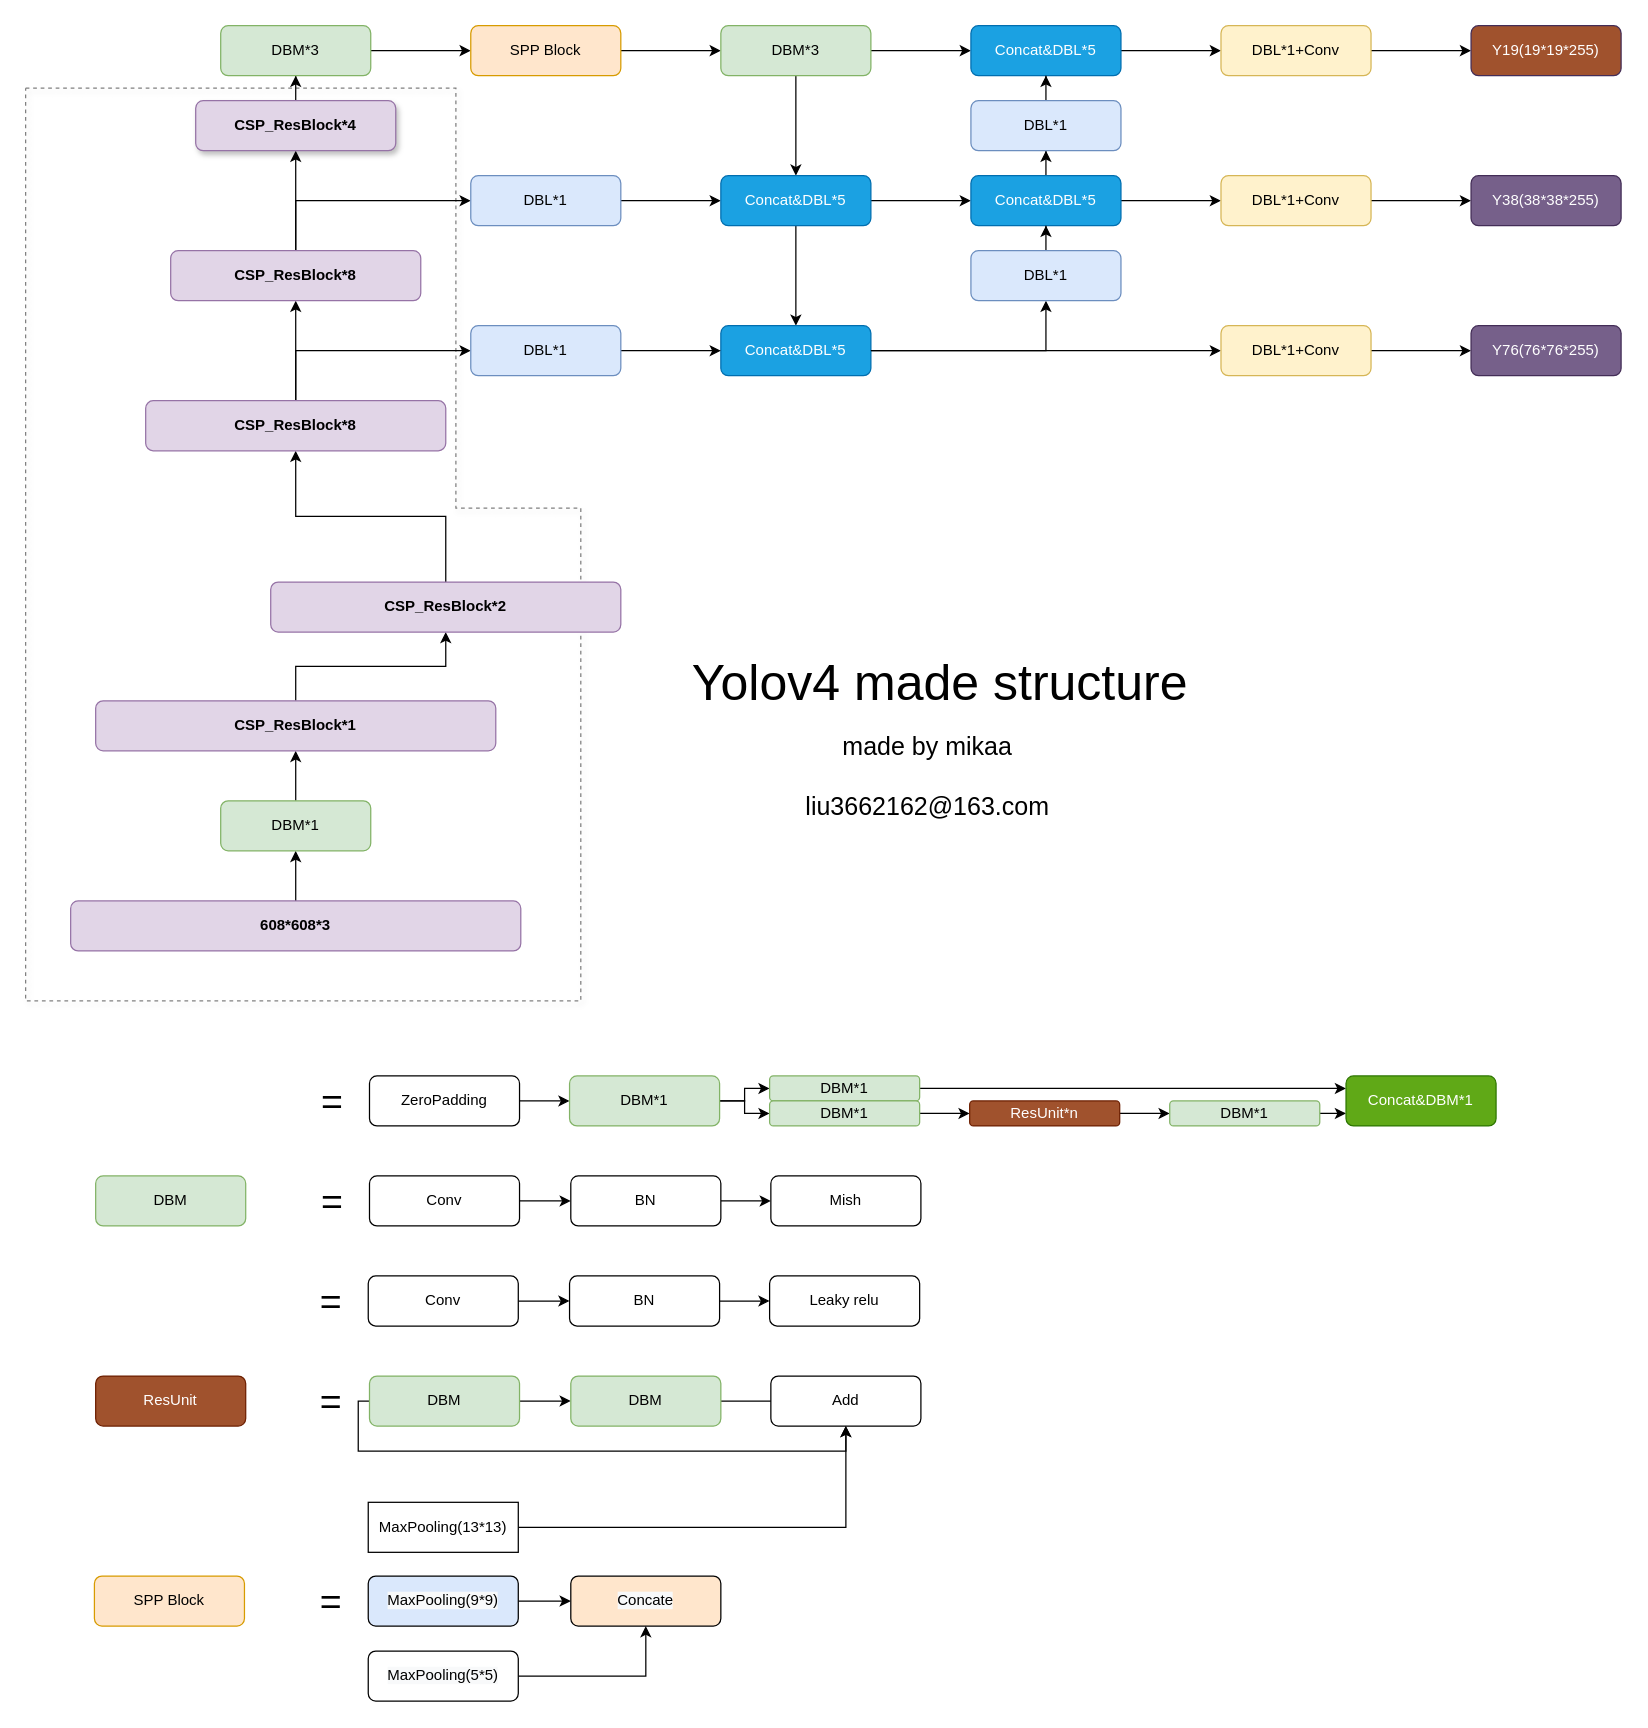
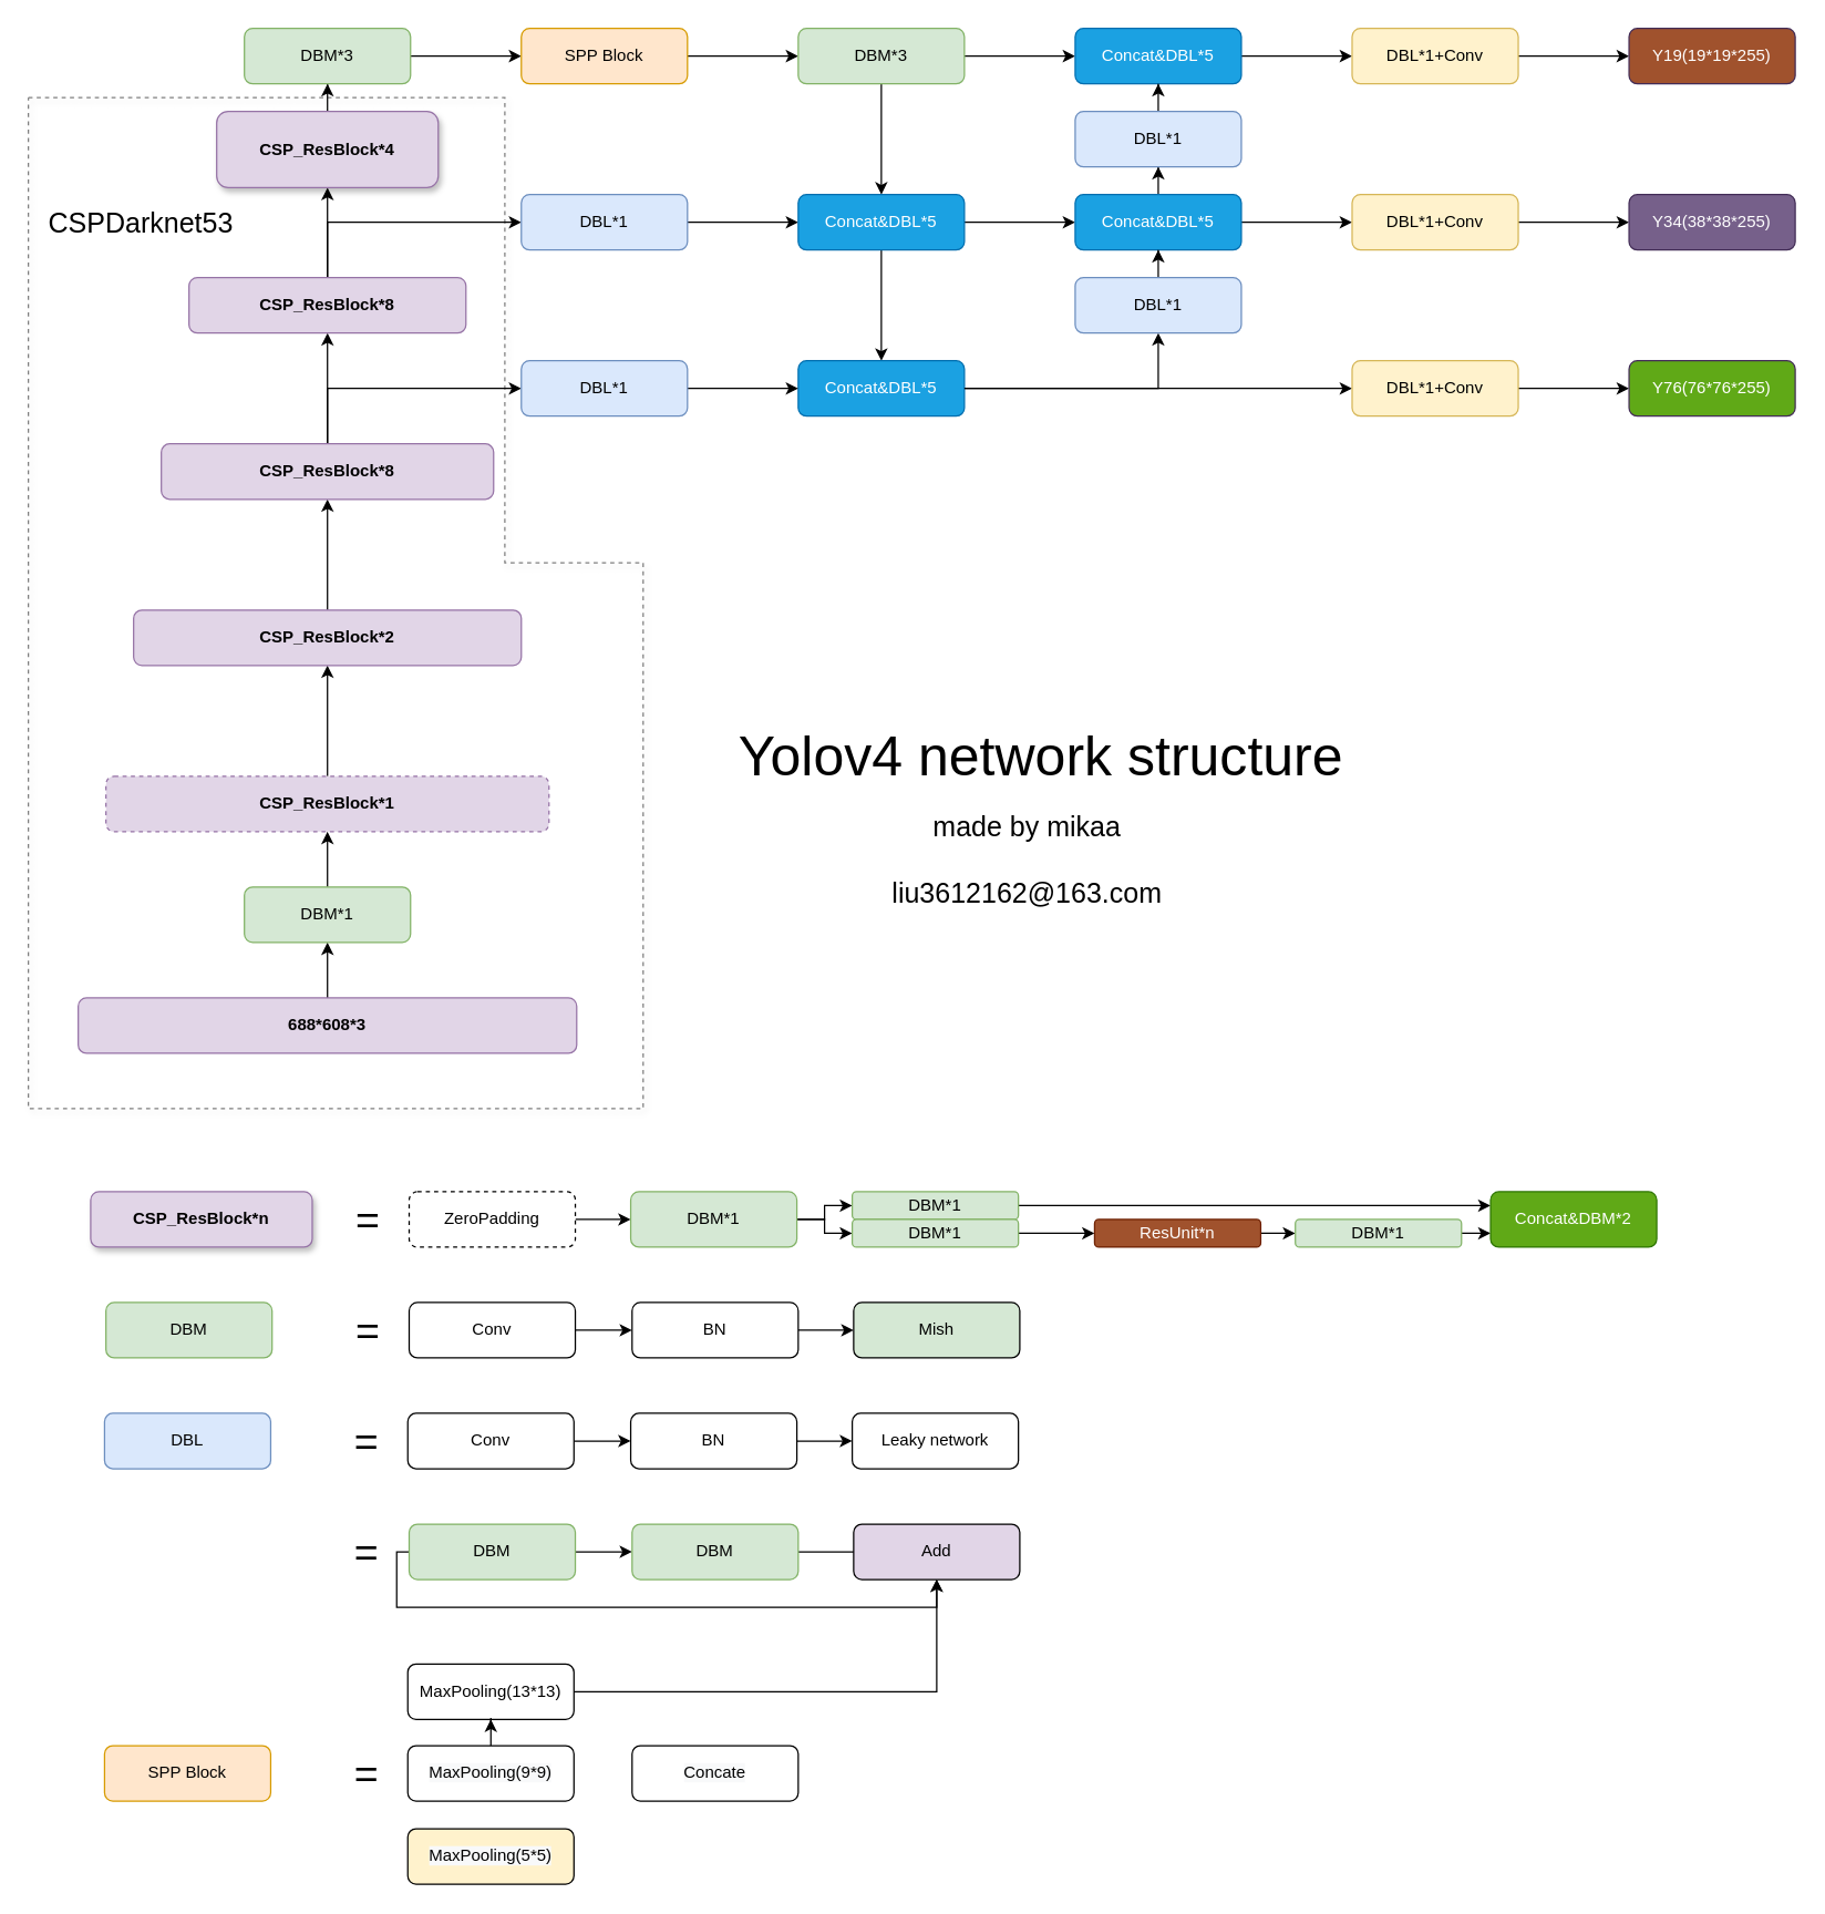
- <mxCell id="18" value="&lt;span style=&quot;font-family: helvetica; font-size: 12px; font-style: normal; letter-spacing: normal; text-align: center; text-indent: 0px; text-transform: none; word-spacing: 0px; float: none; display: inline;&quot;&gt;CSP_ResBlock*4&lt;/span&gt;" style="rounded=1;whiteSpace=wrap;html=1;fillColor=#e1d5e7;strokeColor=#9673a6;shadow=1;fontColor=#000000;labelBackgroundColor=none;fontStyle=1" vertex="1" parent="1"><mxGeometry x="156" y="80" width="160" height="40" as="geometry" /></mxCell>
+ <mxCell id="18" value="&lt;span style=&quot;font-family: helvetica; font-size: 12px; font-style: normal; letter-spacing: normal; text-align: center; text-indent: 0px; text-transform: none; word-spacing: 0px; float: none; display: inline;&quot;&gt;CSP_ResBlock*4&lt;/span&gt;" style="rounded=1;whiteSpace=wrap;html=1;fillColor=#e1d5e7;strokeColor=#9673a6;shadow=1;fontColor=#000000;labelBackgroundColor=none;fontStyle=1" vertex="1" parent="1"><mxGeometry x="156" y="80" width="160" height="55" as="geometry" /></mxCell>
+ <mxCell id="103" value="CSPDarknet53" style="text;html=1;align=center;verticalAlign=middle;resizable=0;points=[];autosize=1;fontColor=#000000;fontSize=20;" vertex="1" parent="1"><mxGeometry x="26" y="145" width="150" height="30" as="geometry" /></mxCell>
- <mxCell id="52" value="Y38(38*38*255)" style="rounded=1;whiteSpace=wrap;html=1;fillColor=#76608a;strokeColor=#432D57;fontColor=#ffffff;" vertex="1" parent="1"><mxGeometry x="1176" y="140" width="120" height="40" as="geometry" /></mxCell>
+ <mxCell id="52" value="Y34(38*38*255)" style="rounded=1;whiteSpace=wrap;html=1;fillColor=#76608a;strokeColor=#432D57;fontColor=#ffffff;" vertex="1" parent="1"><mxGeometry x="1176" y="140" width="120" height="40" as="geometry" /></mxCell>
- <mxCell id="53" value="Y76(76*76*255)" style="rounded=1;whiteSpace=wrap;html=1;fillColor=#76608a;strokeColor=#432D57;fontColor=#ffffff;" vertex="1" parent="1"><mxGeometry x="1176" y="260" width="120" height="40" as="geometry" /></mxCell>
+ <mxCell id="53" value="Y76(76*76*255)" style="rounded=1;whiteSpace=wrap;html=1;fillColor=#60a917;strokeColor=#432D57;fontColor=#ffffff;" vertex="1" parent="1"><mxGeometry x="1176" y="260" width="120" height="40" as="geometry" /></mxCell>
- <mxCell id="10" value="&lt;span&gt;CSP_ResBlock*2&lt;/span&gt;" style="rounded=1;whiteSpace=wrap;html=1;fillColor=#e1d5e7;strokeColor=#9673a6;labelBackgroundColor=none;fontStyle=1" vertex="1" parent="1"><mxGeometry x="216" y="465" width="280" height="40" as="geometry" /></mxCell>
+ <mxCell id="10" value="&lt;span&gt;CSP_ResBlock*2&lt;/span&gt;" style="rounded=1;whiteSpace=wrap;html=1;fillColor=#e1d5e7;strokeColor=#9673a6;labelBackgroundColor=none;fontStyle=1" vertex="1" parent="1"><mxGeometry x="96" y="440" width="280" height="40" as="geometry" /></mxCell>
- <mxCell id="101" value="Yolov4 made structure" style="text;html=1;align=center;verticalAlign=middle;resizable=0;points=[];autosize=1;fontColor=#000000;fontSize=40;" vertex="1" parent="1"><mxGeometry x="526" y="520" width="450" height="50" as="geometry" /></mxCell>
+ <mxCell id="101" value="Yolov4 network structure" style="text;html=1;align=center;verticalAlign=middle;resizable=0;points=[];autosize=1;fontColor=#000000;fontSize=40;" vertex="1" parent="1"><mxGeometry x="526" y="520" width="450" height="50" as="geometry" /></mxCell>
- <mxCell id="8" value="CSP_ResBlock*1" style="rounded=1;whiteSpace=wrap;html=1;fillColor=#e1d5e7;strokeColor=#9673a6;labelBackgroundColor=none;fontStyle=1" vertex="1" parent="1"><mxGeometry x="76" y="560" width="320" height="40" as="geometry" /></mxCell>
+ <mxCell id="8" value="CSP_ResBlock*1" style="rounded=1;whiteSpace=wrap;html=1;fillColor=#e1d5e7;strokeColor=#9673a6;labelBackgroundColor=none;fontStyle=1;dashed=1;" vertex="1" parent="1"><mxGeometry x="76" y="560" width="320" height="40" as="geometry" /></mxCell>
- <mxCell id="102" value="made by mikaa&lt;br style=&quot;font-size: 20px;&quot;&gt;&lt;br style=&quot;font-size: 20px;&quot;&gt;liu3662162@163.com" style="text;html=1;align=center;verticalAlign=middle;resizable=0;points=[];autosize=1;fontColor=#000000;fontSize=20;" vertex="1" parent="1"><mxGeometry x="636" y="580" width="210" height="80" as="geometry" /></mxCell>
+ <mxCell id="102" value="made by mikaa&lt;br style=&quot;font-size: 20px;&quot;&gt;&lt;br style=&quot;font-size: 20px;&quot;&gt;liu3612162@163.com" style="text;html=1;align=center;verticalAlign=middle;resizable=0;points=[];autosize=1;fontColor=#000000;fontSize=20;" vertex="1" parent="1"><mxGeometry x="636" y="580" width="210" height="80" as="geometry" /></mxCell>
- <mxCell id="4" value="608*608*3" style="rounded=1;whiteSpace=wrap;html=1;fillColor=#e1d5e7;strokeColor=#9673a6;labelBackgroundColor=none;fontStyle=1" vertex="1" parent="1"><mxGeometry x="56" y="720" width="360" height="40" as="geometry" /></mxCell>
+ <mxCell id="4" value="688*608*3" style="rounded=1;whiteSpace=wrap;html=1;fillColor=#e1d5e7;strokeColor=#9673a6;labelBackgroundColor=none;fontStyle=1" vertex="1" parent="1"><mxGeometry x="56" y="720" width="360" height="40" as="geometry" /></mxCell>
+ <mxCell id="54" value="&lt;span style=&quot;font-family: &amp;#34;helvetica&amp;#34; ; font-size: 12px ; font-style: normal ; letter-spacing: normal ; text-align: center ; text-indent: 0px ; text-transform: none ; word-spacing: 0px ; float: none ; display: inline&quot;&gt;CSP_ResBlock*n&lt;/span&gt;" style="rounded=1;whiteSpace=wrap;html=1;fillColor=#e1d5e7;strokeColor=#9673a6;shadow=1;fontColor=#000000;labelBackgroundColor=none;fontStyle=1" vertex="1" parent="1"><mxGeometry x="65" y="860" width="160" height="40" as="geometry" /></mxCell>
- <mxCell id="57" value="ZeroPadding" style="rounded=1;whiteSpace=wrap;html=1;" vertex="1" parent="1"><mxGeometry x="295" y="860" width="120" height="40" as="geometry" /></mxCell>
+ <mxCell id="57" value="ZeroPadding" style="rounded=1;whiteSpace=wrap;html=1;dashed=1;" vertex="1" parent="1"><mxGeometry x="295" y="860" width="120" height="40" as="geometry" /></mxCell>
- <mxCell id="69" value="Concat&amp;amp;DBM*1" style="rounded=1;whiteSpace=wrap;html=1;fillColor=#60a917;strokeColor=#2D7600;fontColor=#ffffff;" vertex="1" parent="1"><mxGeometry x="1076" y="860" width="120" height="40" as="geometry" /></mxCell>
+ <mxCell id="69" value="Concat&amp;amp;DBM*2" style="rounded=1;whiteSpace=wrap;html=1;fillColor=#60a917;strokeColor=#2D7600;fontColor=#ffffff;" vertex="1" parent="1"><mxGeometry x="1076" y="860" width="120" height="40" as="geometry" /></mxCell>
- <mxCell id="66" value="ResUnit*n" style="rounded=1;whiteSpace=wrap;html=1;fillColor=#a0522d;strokeColor=#6D1F00;fontColor=#ffffff;" vertex="1" parent="1"><mxGeometry x="775" y="880" width="120" height="20" as="geometry" /></mxCell>
+ <mxCell id="66" value="ResUnit*n" style="rounded=1;whiteSpace=wrap;html=1;fillColor=#a0522d;strokeColor=#6D1F00;fontColor=#ffffff;" vertex="1" parent="1"><mxGeometry x="790" y="880" width="120" height="20" as="geometry" /></mxCell>
- <mxCell id="76" value="Mish" style="rounded=1;whiteSpace=wrap;html=1;" vertex="1" parent="1"><mxGeometry x="616" y="940" width="120" height="40" as="geometry" /></mxCell>
+ <mxCell id="76" value="Mish" style="rounded=1;whiteSpace=wrap;html=1;fillColor=#d5e8d4;" vertex="1" parent="1"><mxGeometry x="616" y="940" width="120" height="40" as="geometry" /></mxCell>
+ <mxCell id="77" value="DBL" style="rounded=1;whiteSpace=wrap;html=1;fillColor=#dae8fc;strokeColor=#6c8ebf;" vertex="1" parent="1"><mxGeometry x="75" y="1020" width="120" height="40" as="geometry" /></mxCell>
- <mxCell id="83" value="Leaky relu" style="rounded=1;whiteSpace=wrap;html=1;" vertex="1" parent="1"><mxGeometry x="615" y="1020" width="120" height="40" as="geometry" /></mxCell>
+ <mxCell id="83" value="Leaky network" style="rounded=1;whiteSpace=wrap;html=1;" vertex="1" parent="1"><mxGeometry x="615" y="1020" width="120" height="40" as="geometry" /></mxCell>
- <mxCell id="84" value="ResUnit" style="rounded=1;whiteSpace=wrap;html=1;fillColor=#a0522d;strokeColor=#6D1F00;fontColor=#ffffff;" vertex="1" parent="1"><mxGeometry x="76" y="1100" width="120" height="40" as="geometry" /></mxCell>
- <mxCell id="91" value="Add" style="rounded=1;whiteSpace=wrap;html=1;" vertex="1" parent="1"><mxGeometry x="616" y="1100" width="120" height="40" as="geometry" /></mxCell>
+ <mxCell id="91" value="Add" style="rounded=1;whiteSpace=wrap;html=1;fillColor=#e1d5e7;" vertex="1" parent="1"><mxGeometry x="616" y="1100" width="120" height="40" as="geometry" /></mxCell>
- <mxCell id="95" value="MaxPooling(13*13)" style="whiteSpace=wrap;html=1;rounded=0;" vertex="1" parent="1"><mxGeometry x="294" y="1201" width="120" height="40" as="geometry" /></mxCell>
+ <mxCell id="95" value="MaxPooling(13*13)" style="rounded=1;whiteSpace=wrap;html=1;" vertex="1" parent="1"><mxGeometry x="294" y="1201" width="120" height="40" as="geometry" /></mxCell>
- <mxCell id="97" value="&lt;span style=&quot;color: rgb(0 , 0 , 0) ; font-family: &amp;#34;helvetica&amp;#34; ; font-size: 12px ; font-style: normal ; font-weight: 400 ; letter-spacing: normal ; text-align: center ; text-indent: 0px ; text-transform: none ; word-spacing: 0px ; background-color: rgb(248 , 249 , 250) ; float: none ; display: inline&quot;&gt;MaxPooling(9*9)&lt;/span&gt;" style="rounded=1;whiteSpace=wrap;html=1;fillColor=#dae8fc;" vertex="1" parent="1"><mxGeometry x="294" y="1260" width="120" height="40" as="geometry" /></mxCell>
+ <mxCell id="97" value="&lt;span style=&quot;color: rgb(0 , 0 , 0) ; font-family: &amp;#34;helvetica&amp;#34; ; font-size: 12px ; font-style: normal ; font-weight: 400 ; letter-spacing: normal ; text-align: center ; text-indent: 0px ; text-transform: none ; word-spacing: 0px ; background-color: rgb(248 , 249 , 250) ; float: none ; display: inline&quot;&gt;MaxPooling(9*9)&lt;/span&gt;" style="rounded=1;whiteSpace=wrap;html=1;" vertex="1" parent="1"><mxGeometry x="294" y="1260" width="120" height="40" as="geometry" /></mxCell>
- <mxCell id="96" value="" style="edgeStyle=orthogonalEdgeStyle;rounded=0;orthogonalLoop=1;jettySize=auto;html=1;fontSize=30;fontColor=#000000;" edge="1" parent="1" source="97" target="98"><mxGeometry relative="1" as="geometry" /></mxCell>
+ <mxCell id="96" value="" style="edgeStyle=orthogonalEdgeStyle;rounded=0;orthogonalLoop=1;jettySize=auto;html=1;fontSize=30;fontColor=#000000;" edge="1" parent="1" source="97" target="95"><mxGeometry relative="1" as="geometry" /></mxCell>
- <mxCell id="98" value="&lt;span style=&quot;color: rgb(0 , 0 , 0) ; font-family: &amp;#34;helvetica&amp;#34; ; font-size: 12px ; font-style: normal ; font-weight: 400 ; letter-spacing: normal ; text-align: center ; text-indent: 0px ; text-transform: none ; word-spacing: 0px ; background-color: rgb(248 , 249 , 250) ; float: none ; display: inline&quot;&gt;Concate&lt;/span&gt;" style="rounded=1;whiteSpace=wrap;html=1;fillColor=#ffe6cc;" vertex="1" parent="1"><mxGeometry x="456" y="1260" width="120" height="40" as="geometry" /></mxCell>
+ <mxCell id="98" value="&lt;span style=&quot;color: rgb(0 , 0 , 0) ; font-family: &amp;#34;helvetica&amp;#34; ; font-size: 12px ; font-style: normal ; font-weight: 400 ; letter-spacing: normal ; text-align: center ; text-indent: 0px ; text-transform: none ; word-spacing: 0px ; background-color: rgb(248 , 249 , 250) ; float: none ; display: inline&quot;&gt;Concate&lt;/span&gt;" style="rounded=1;whiteSpace=wrap;html=1;" vertex="1" parent="1"><mxGeometry x="456" y="1260" width="120" height="40" as="geometry" /></mxCell>
- <mxCell id="100" value="&lt;span style=&quot;color: rgb(0 , 0 , 0) ; font-family: &amp;#34;helvetica&amp;#34; ; font-size: 12px ; font-style: normal ; font-weight: 400 ; letter-spacing: normal ; text-align: center ; text-indent: 0px ; text-transform: none ; word-spacing: 0px ; background-color: rgb(248 , 249 , 250) ; float: none ; display: inline&quot;&gt;MaxPooling(5*5)&lt;/span&gt;" style="rounded=1;whiteSpace=wrap;html=1;" vertex="1" parent="1"><mxGeometry x="294" y="1320" width="120" height="40" as="geometry" /></mxCell>
+ <mxCell id="100" value="&lt;span style=&quot;color: rgb(0 , 0 , 0) ; font-family: &amp;#34;helvetica&amp;#34; ; font-size: 12px ; font-style: normal ; font-weight: 400 ; letter-spacing: normal ; text-align: center ; text-indent: 0px ; text-transform: none ; word-spacing: 0px ; background-color: rgb(248 , 249 , 250) ; float: none ; display: inline&quot;&gt;MaxPooling(5*5)&lt;/span&gt;" style="rounded=1;whiteSpace=wrap;html=1;fillColor=#fff2cc;" vertex="1" parent="1"><mxGeometry x="294" y="1320" width="120" height="40" as="geometry" /></mxCell>
- <mxCell id="99" style="edgeStyle=orthogonalEdgeStyle;rounded=0;orthogonalLoop=1;jettySize=auto;html=1;entryX=0.5;entryY=1;entryDx=0;entryDy=0;fontSize=30;fontColor=#000000;" edge="1" parent="1" source="100" target="98"><mxGeometry relative="1" as="geometry" /></mxCell>
